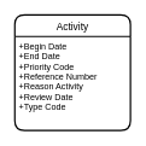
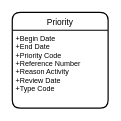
- <mxCell id="2" value="Activity" style="swimlane;childLayout=stackLayout;horizontal=1;startSize=30;horizontalStack=0;rounded=1;fontSize=14;fontStyle=0;strokeWidth=2;resizeParent=0;resizeLast=1;shadow=0;dashed=0;align=center;" vertex="1" parent="1"><mxGeometry x="20" y="20" width="160" height="160" as="geometry" /></mxCell>
+ <mxCell id="2" value="Priority" style="swimlane;childLayout=stackLayout;horizontal=1;startSize=30;horizontalStack=0;rounded=1;fontSize=14;fontStyle=0;strokeWidth=2;resizeParent=0;resizeLast=1;shadow=0;dashed=0;align=center;" vertex="1" parent="1"><mxGeometry x="20" y="20" width="160" height="160" as="geometry" /></mxCell>
